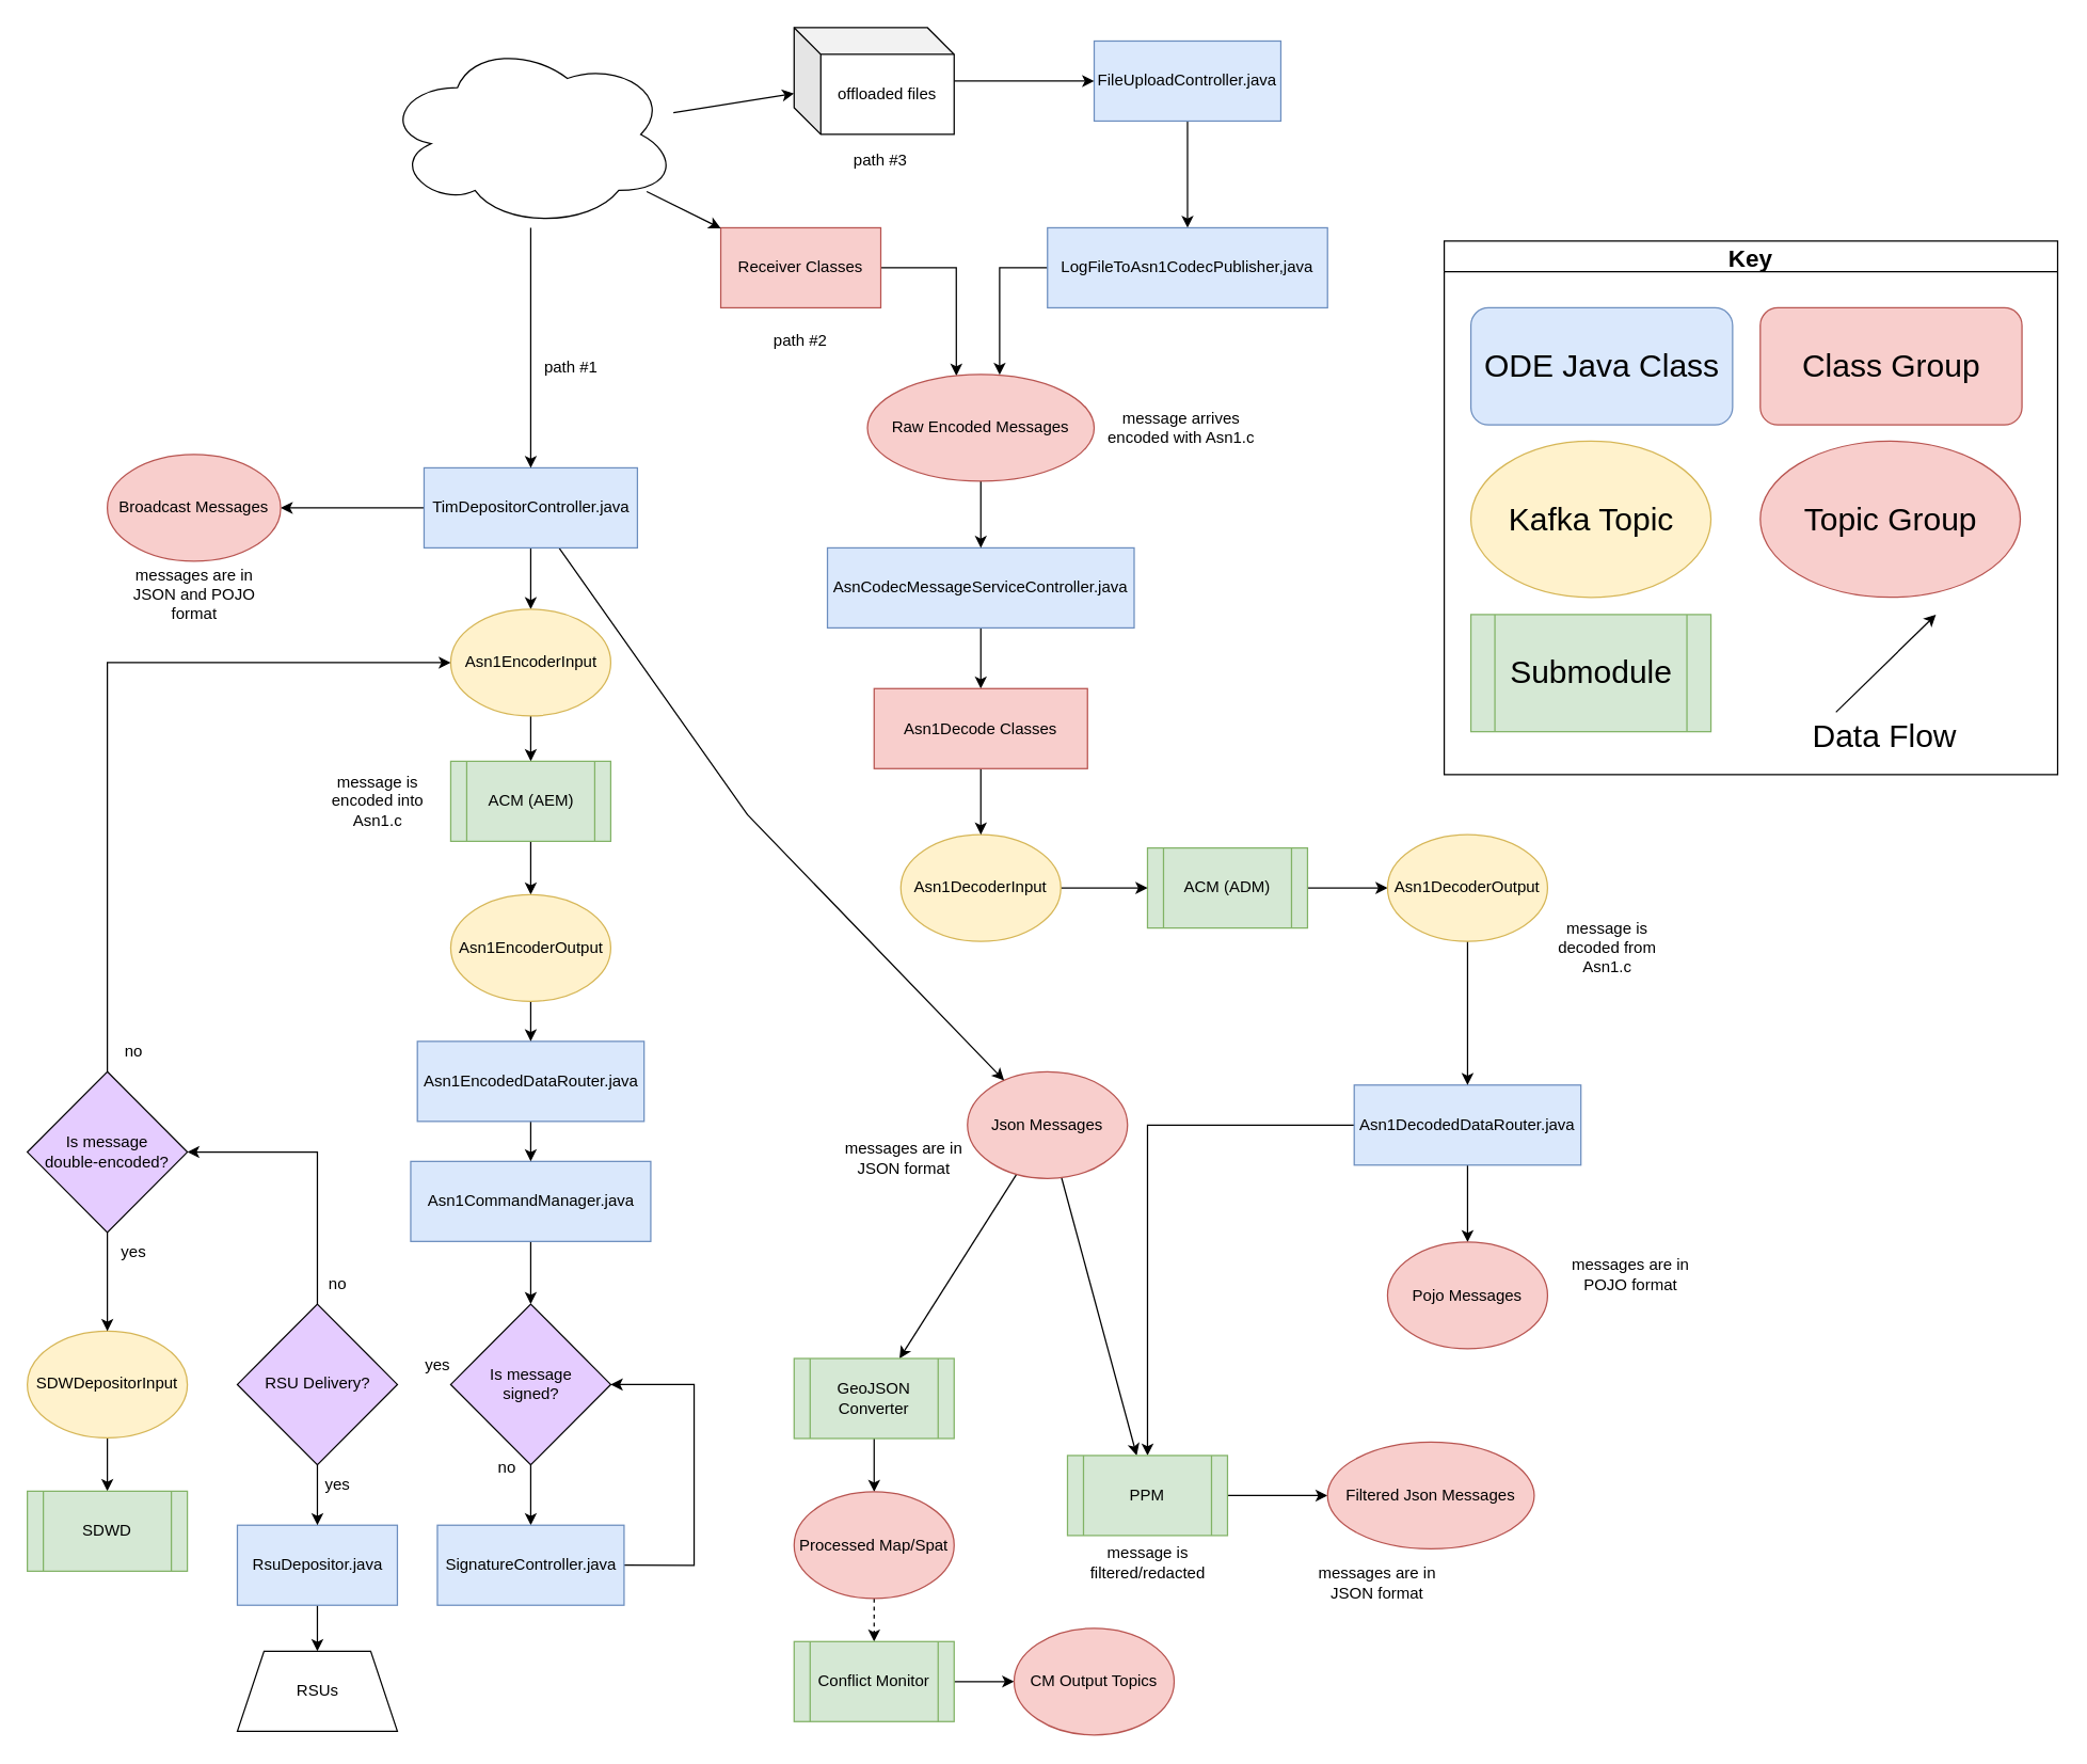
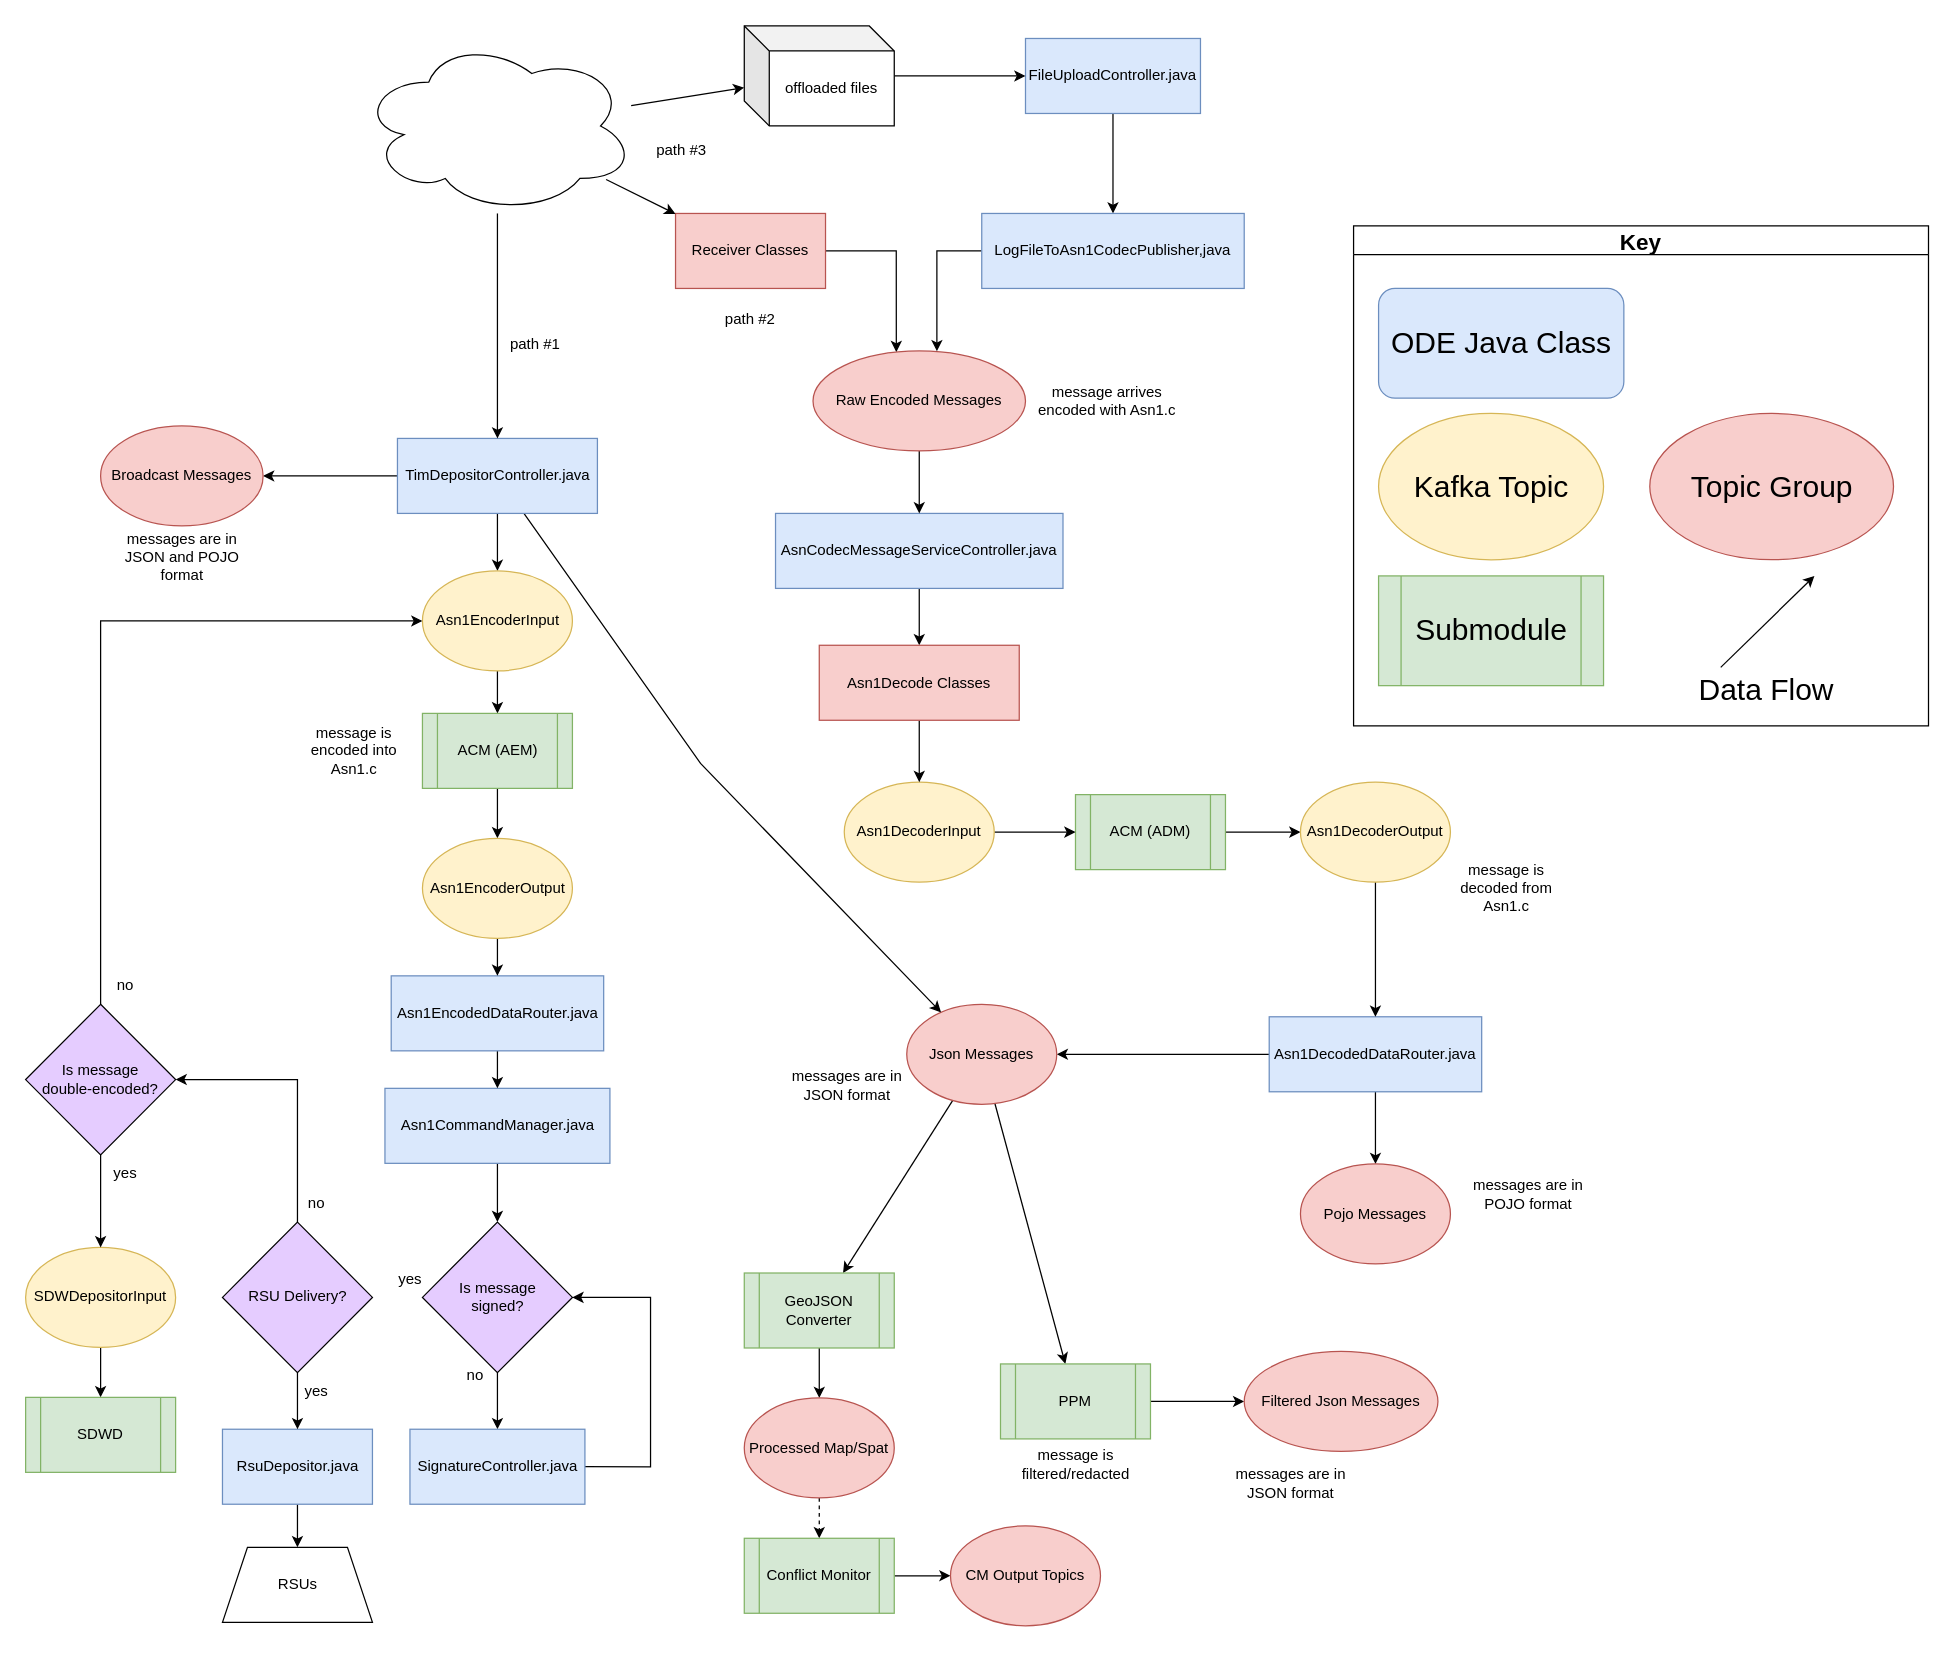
- <mxCell id="99" value="path #3" style="text;html=1;strokeColor=none;fillColor=none;align=center;verticalAlign=middle;whiteSpace=wrap;rounded=0;" parent="1" vertex="1"><mxGeometry x="630" y="105" width="60" height="30" as="geometry" /></mxCell>
+ <mxCell id="99" value="path #3" style="text;html=1;strokeColor=none;fillColor=none;align=center;verticalAlign=middle;whiteSpace=wrap;rounded=0;" parent="1" vertex="1"><mxGeometry x="515" y="105" width="60" height="30" as="geometry" /></mxCell>
- <mxCell id="59" value="&lt;font style=&quot;font-size: 24px&quot;&gt;Class Group&lt;/font&gt;" style="rounded=1;whiteSpace=wrap;html=1;fillColor=#f8cecc;strokeColor=#b85450;labelBackgroundColor=none;" parent="55" vertex="1"><mxGeometry x="237" y="50" width="196.25" height="87.8" as="geometry" /></mxCell>
- <mxCell id="2" style="edgeStyle=orthogonalEdgeStyle;rounded=0;orthogonalLoop=1;jettySize=auto;html=1;exitX=0;exitY=0.5;exitDx=0;exitDy=0;" parent="1" source="4" target="30" edge="1"><mxGeometry relative="1" as="geometry" /></mxCell>
+ <mxCell id="2" style="edgeStyle=orthogonalEdgeStyle;rounded=0;orthogonalLoop=1;jettySize=auto;html=1;exitX=0;exitY=0.5;exitDx=0;exitDy=0;" parent="1" source="4" target="24" edge="1"><mxGeometry relative="1" as="geometry" /></mxCell>
